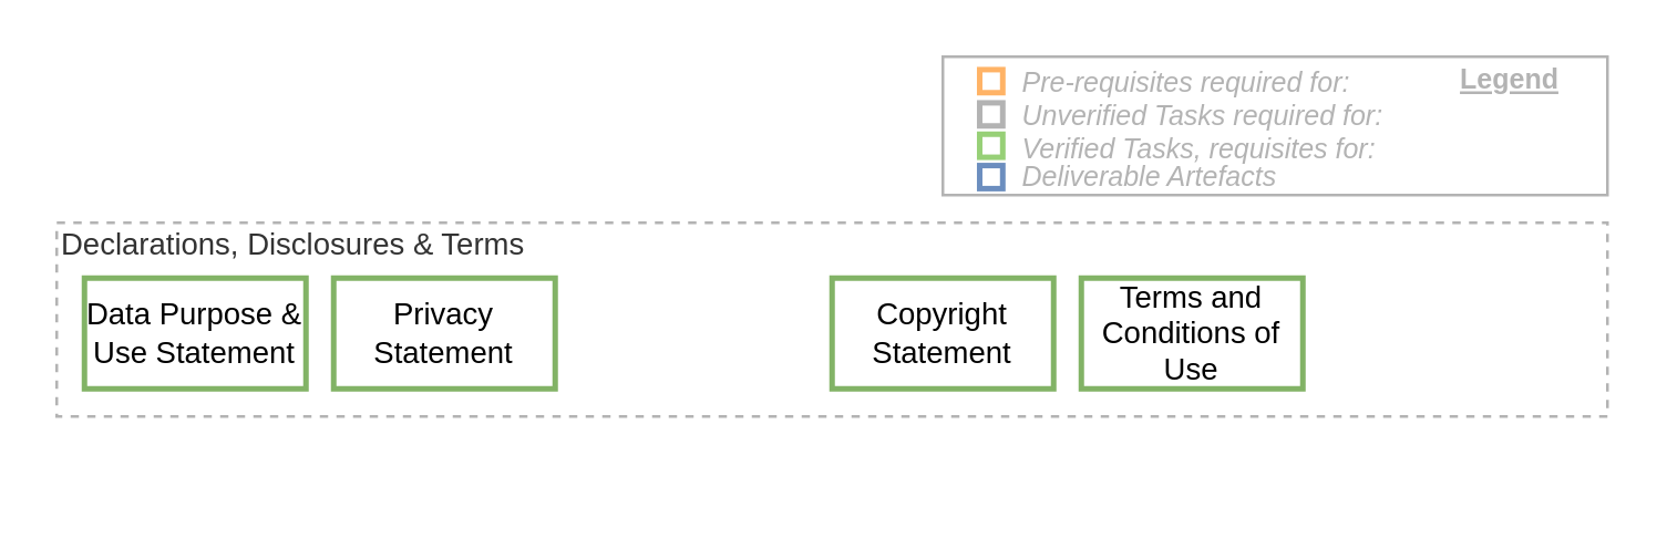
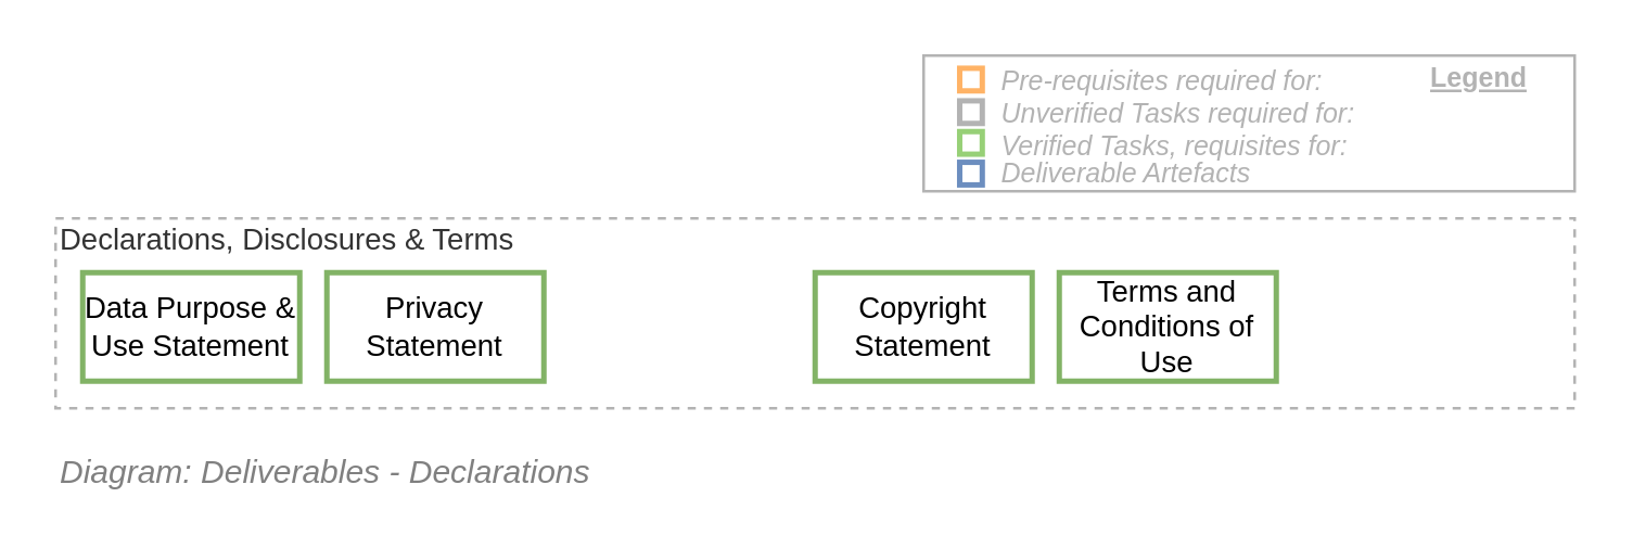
+ <mxCell id="18" value="&lt;font style=&quot;font-size: 12px&quot;&gt;Diagram: Deliverables - Declarations&lt;br&gt;&lt;/font&gt;" style="text;strokeColor=none;fillColor=none;html=1;fontSize=24;fontStyle=2;verticalAlign=middle;align=left;shadow=0;glass=0;comic=0;opacity=30;fontColor=#808080;rounded=0;" vertex="1" parent="17"><mxGeometry x="20" y="160" width="520" height="20" as="geometry" /></mxCell>
